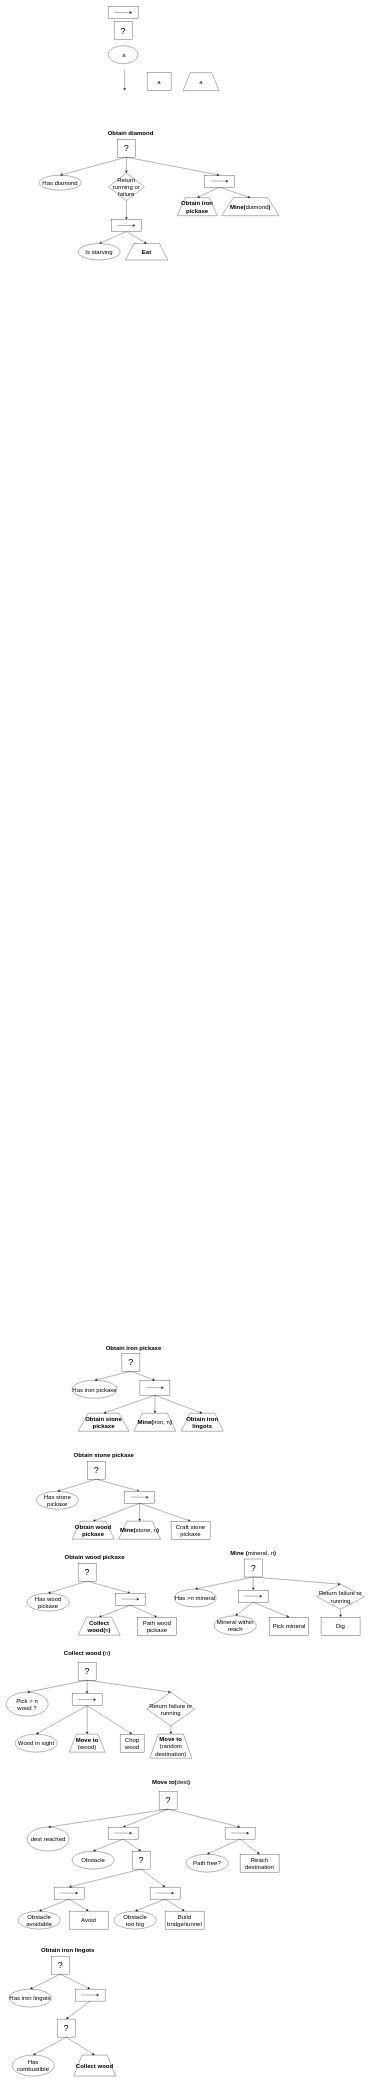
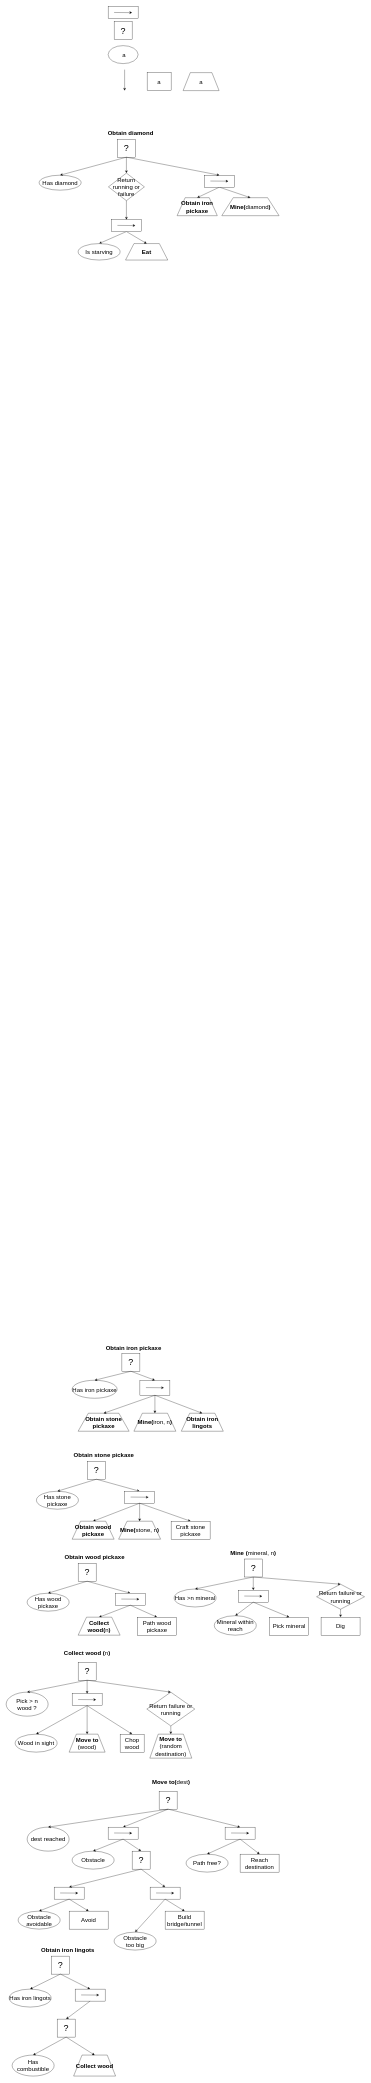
- <mxCell id="134" value="&lt;span style=&quot;font-size: 20px&quot;&gt;Obstacle&lt;br&gt;too big&lt;br&gt;&lt;/span&gt;" style="ellipse;whiteSpace=wrap;html=1;" vertex="1" parent="1"><mxGeometry x="380" y="6370" width="140" height="60" as="geometry" /></mxCell>
+ <mxCell id="134" value="&lt;span style=&quot;font-size: 20px&quot;&gt;Obstacle&lt;br&gt;too big&lt;br&gt;&lt;/span&gt;" style="ellipse;whiteSpace=wrap;html=1;" vertex="1" parent="1"><mxGeometry x="380" y="6440" width="140" height="60" as="geometry" /></mxCell>
